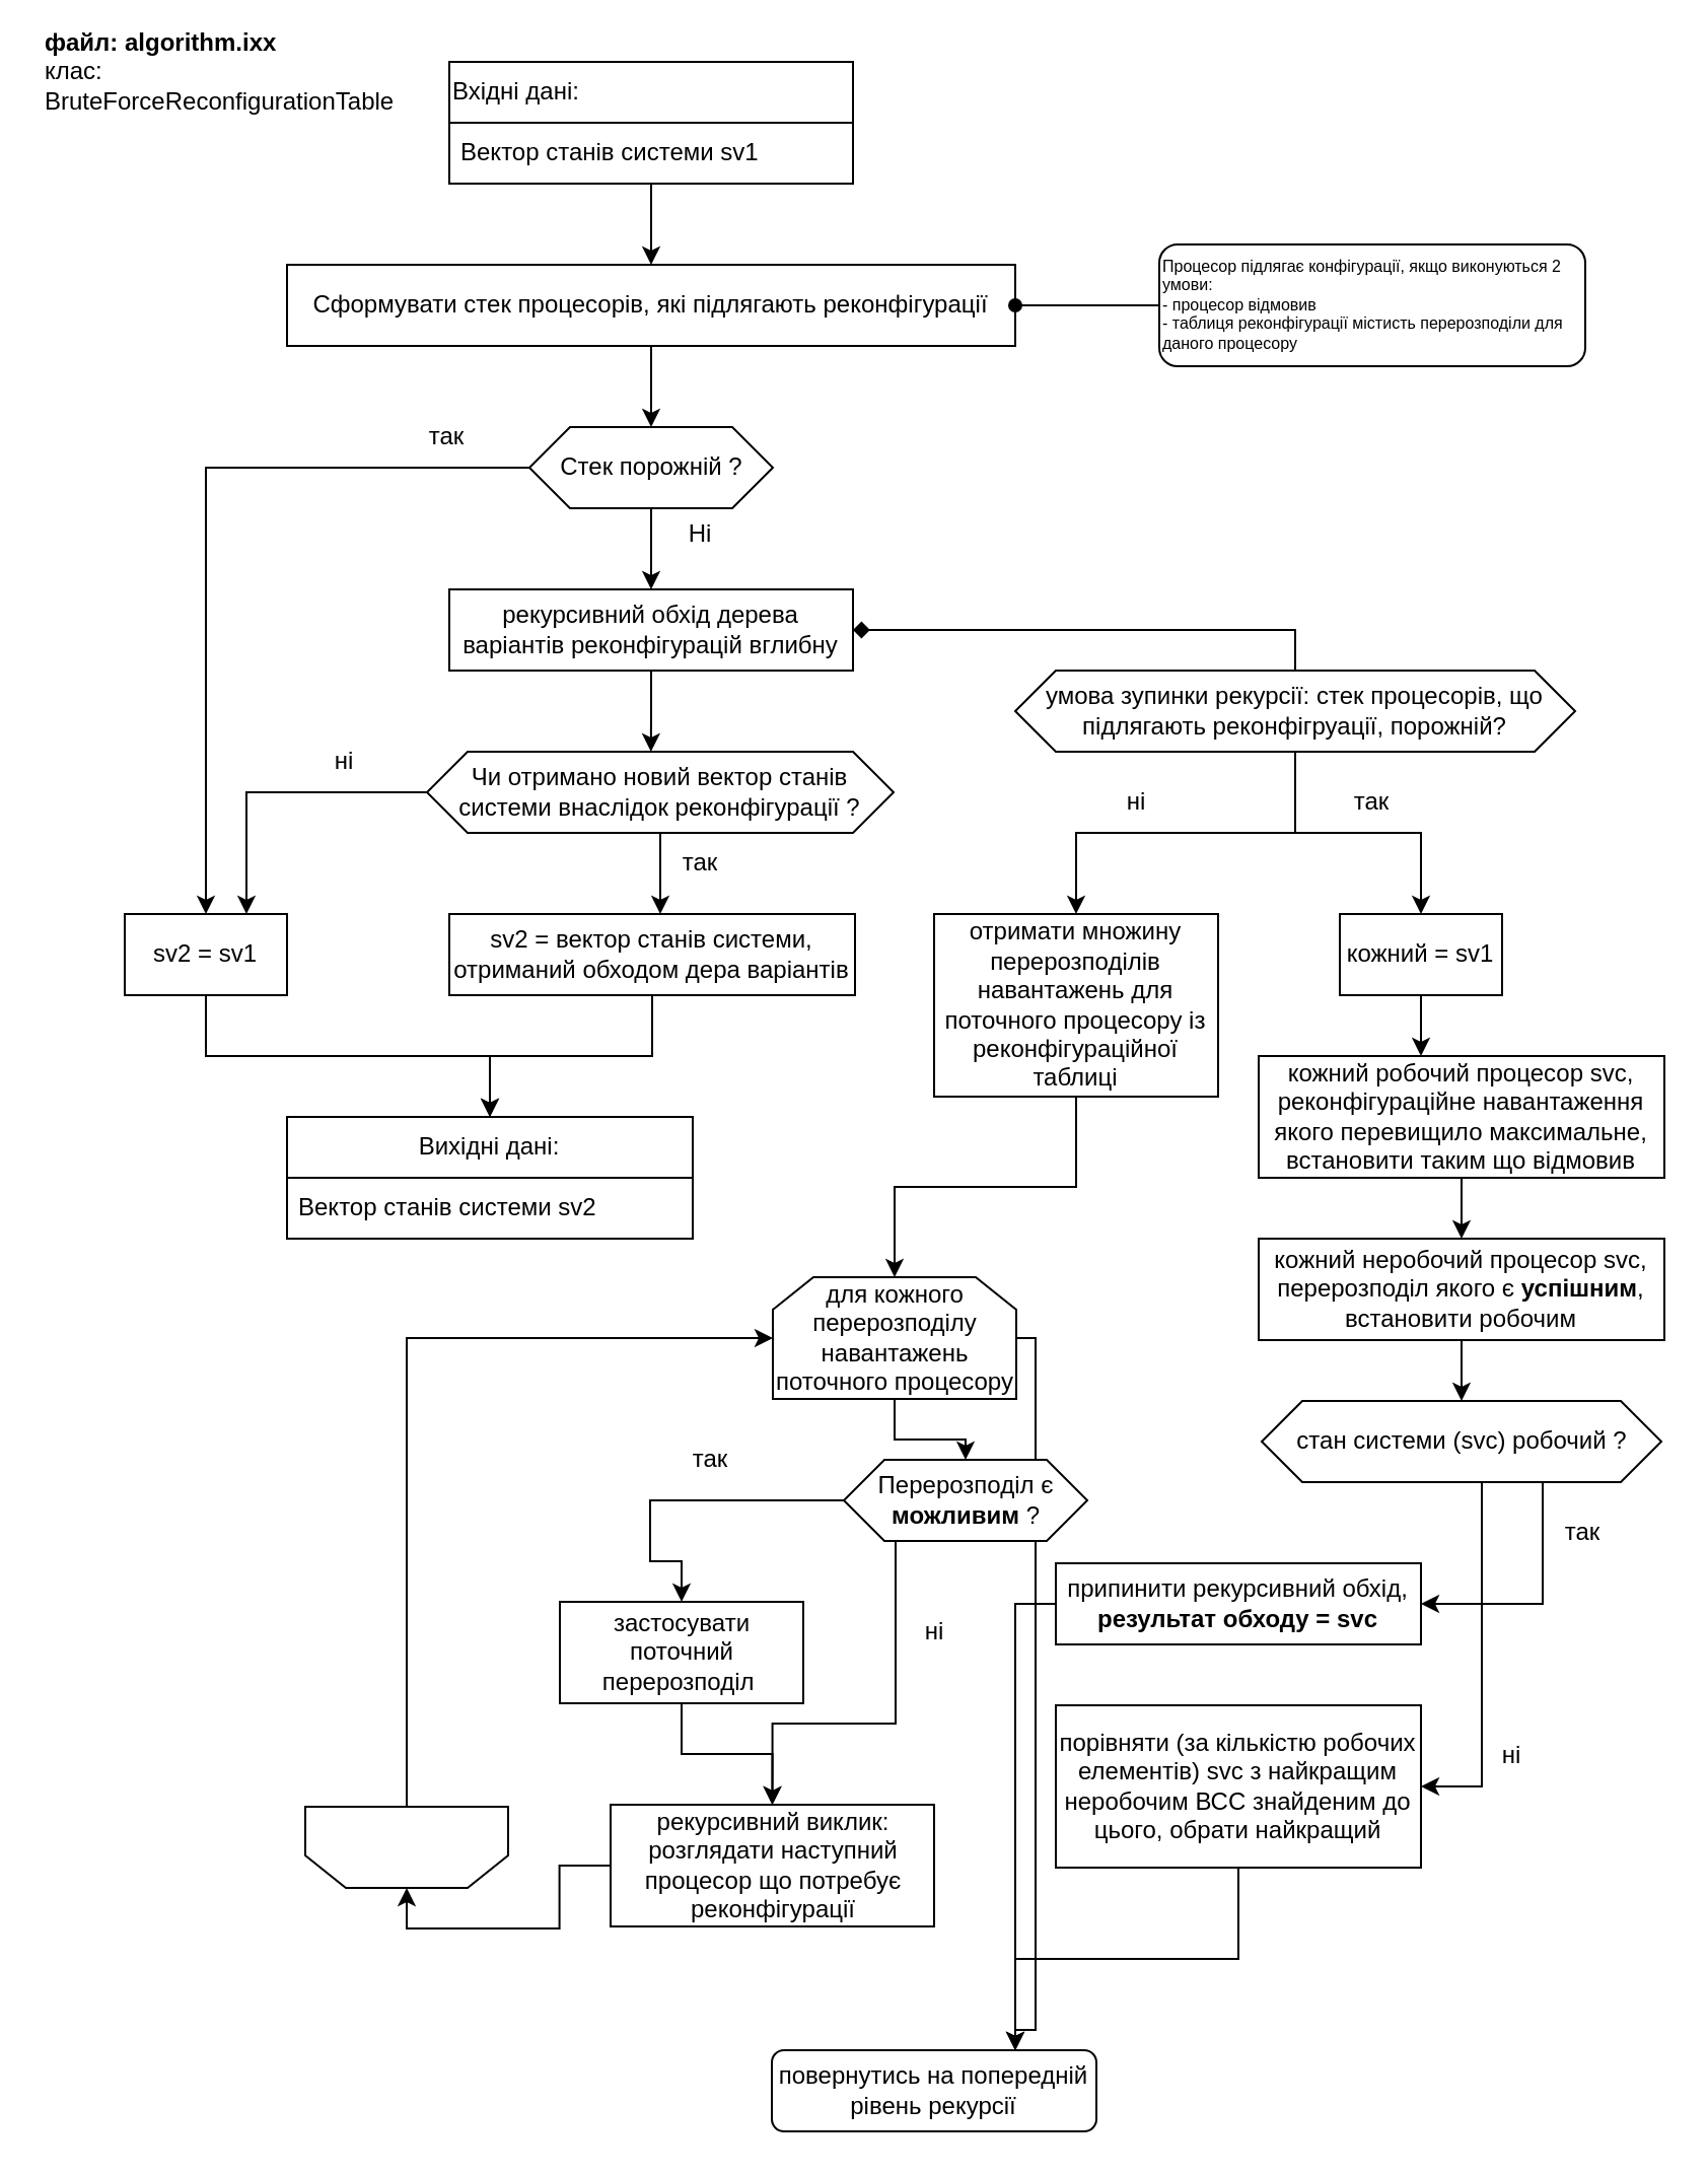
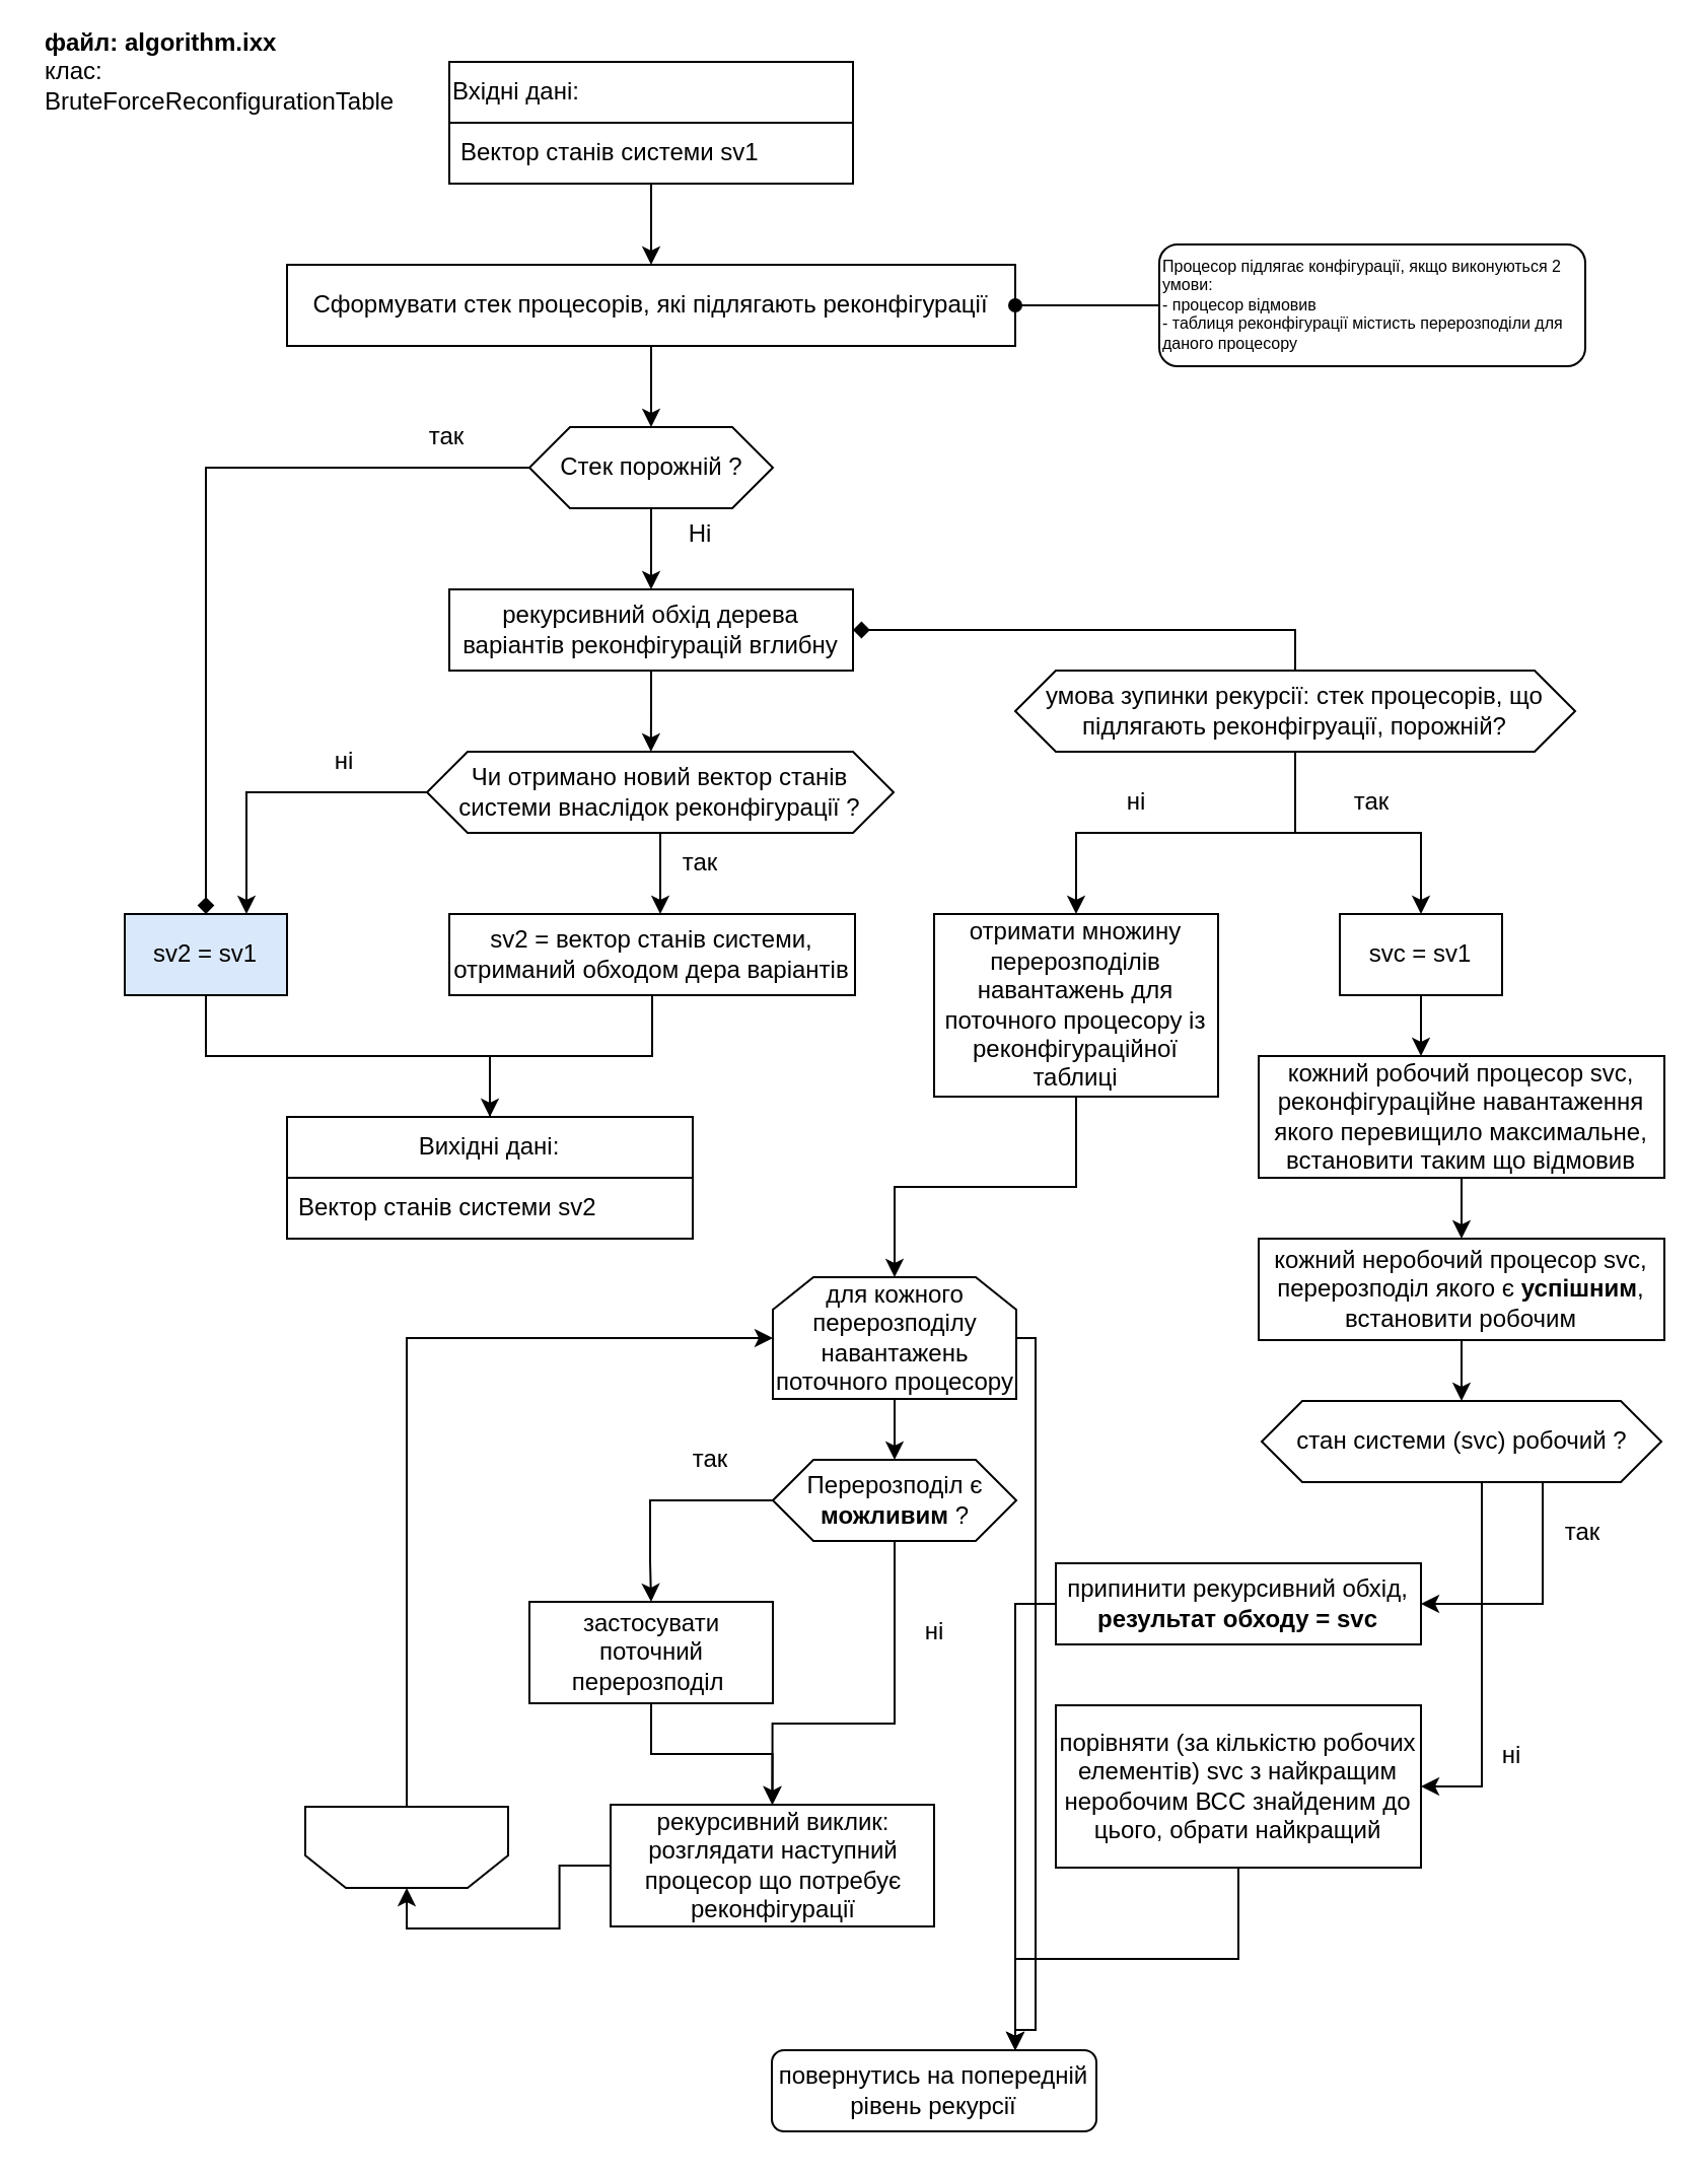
- <mxCell id="7" style="edgeStyle=orthogonalEdgeStyle;rounded=0;orthogonalLoop=1;jettySize=auto;html=1;entryX=0.5;entryY=0;entryDx=0;entryDy=0;exitX=0;exitY=0.5;exitDx=0;exitDy=0;" parent="1" source="16" target="9" edge="1"><mxGeometry relative="1" as="geometry"><mxPoint x="233" y="230" as="sourcePoint" /></mxGeometry></mxCell>
+ <mxCell id="7" style="edgeStyle=orthogonalEdgeStyle;rounded=0;orthogonalLoop=1;jettySize=auto;html=1;entryX=0.5;entryY=0;entryDx=0;entryDy=0;exitX=0;exitY=0.5;exitDx=0;exitDy=0;endArrow=diamond;" parent="1" source="16" target="9" edge="1"><mxGeometry relative="1" as="geometry"><mxPoint x="233" y="230" as="sourcePoint" /></mxGeometry></mxCell>
- <mxCell id="9" value="sv2 = sv1" style="rounded=0;whiteSpace=wrap;html=1;" parent="1" vertex="1"><mxGeometry x="61" y="450" width="80" height="40" as="geometry" /></mxCell>
+ <mxCell id="9" value="sv2 = sv1" style="rounded=0;whiteSpace=wrap;html=1;fillColor=#dae8fc;" parent="1" vertex="1"><mxGeometry x="61" y="450" width="80" height="40" as="geometry" /></mxCell>
- <mxCell id="28" value="кожний = sv1" style="rounded=0;whiteSpace=wrap;html=1;" parent="1" vertex="1"><mxGeometry x="660" y="450" width="80" height="40" as="geometry" /></mxCell>
+ <mxCell id="28" value="svс = sv1" style="rounded=0;whiteSpace=wrap;html=1;" parent="1" vertex="1"><mxGeometry x="660" y="450" width="80" height="40" as="geometry" /></mxCell>
- <mxCell id="8" style="edgeStyle=orthogonalEdgeStyle;rounded=0;orthogonalLoop=1;jettySize=auto;html=1;entryX=0.5;entryY=0;entryDx=0;entryDy=0;" parent="1" source="9" target="26" edge="1"><mxGeometry relative="1" as="geometry" /></mxCell>
+ <mxCell id="8" style="edgeStyle=orthogonalEdgeStyle;rounded=0;orthogonalLoop=1;jettySize=auto;html=1;entryX=0.5;entryY=0;entryDx=0;entryDy=0;endArrow=none;" parent="1" source="9" target="26" edge="1"><mxGeometry relative="1" as="geometry" /></mxCell>
- <mxCell id="56" value="Перерозподіл є &lt;b&gt;можливим&lt;/b&gt; ?" style="shape=hexagon;perimeter=hexagonPerimeter2;whiteSpace=wrap;html=1;fixedSize=1;" parent="1" vertex="1"><mxGeometry x="415.5" y="719" width="120" height="40" as="geometry" /></mxCell>
+ <mxCell id="56" value="Перерозподіл є &lt;b&gt;можливим&lt;/b&gt; ?" style="shape=hexagon;perimeter=hexagonPerimeter2;whiteSpace=wrap;html=1;fixedSize=1;" parent="1" vertex="1"><mxGeometry x="380.5" y="719" width="120" height="40" as="geometry" /></mxCell>
- <mxCell id="60" value="застосувати поточний перерозподіл&amp;nbsp;" style="rounded=0;whiteSpace=wrap;html=1;" parent="1" vertex="1"><mxGeometry x="275.5" y="789" width="120" height="50" as="geometry" /></mxCell>
+ <mxCell id="60" value="застосувати поточний перерозподіл&amp;nbsp;" style="rounded=0;whiteSpace=wrap;html=1;" parent="1" vertex="1"><mxGeometry x="260.5" y="789" width="120" height="50" as="geometry" /></mxCell>
